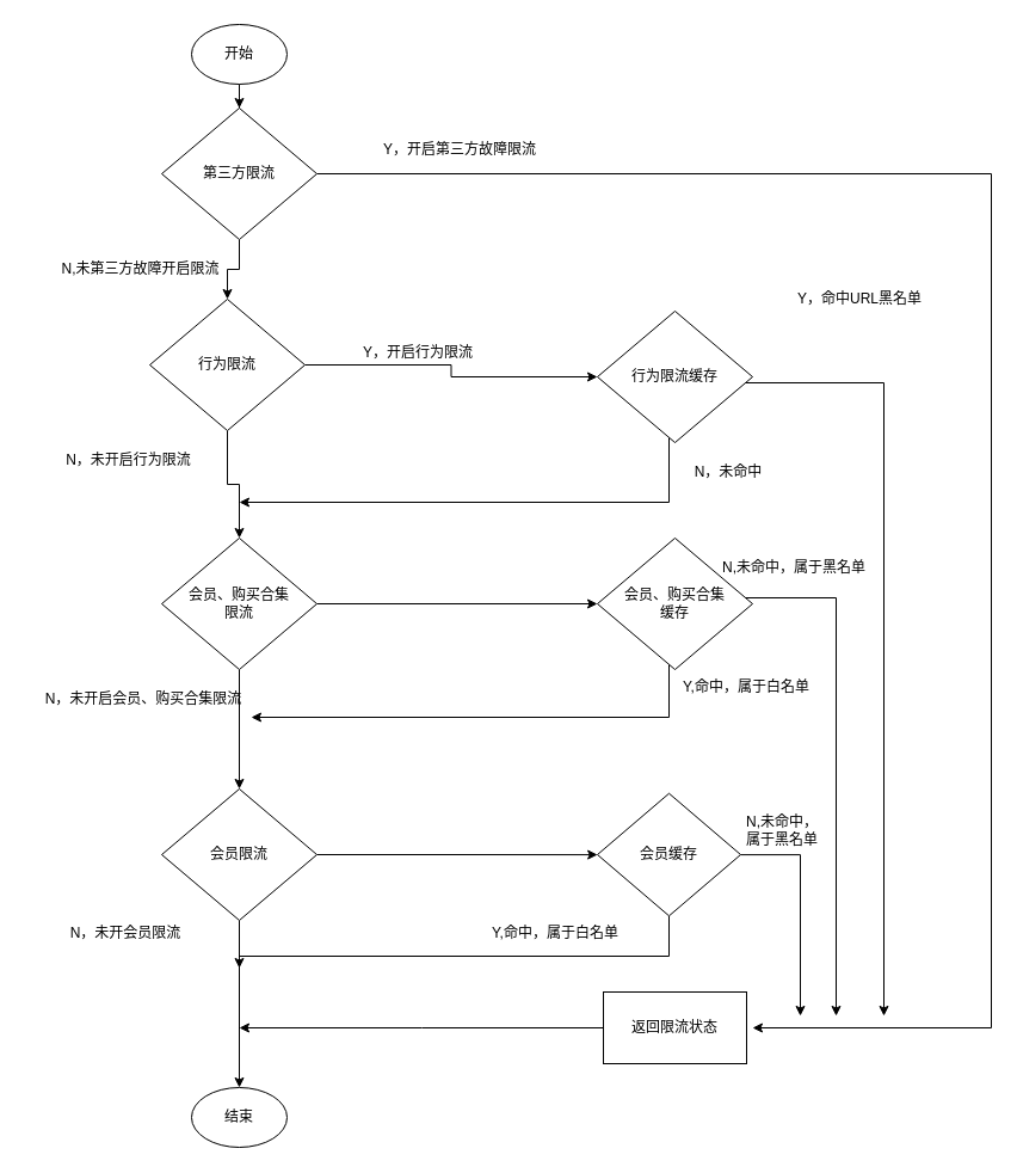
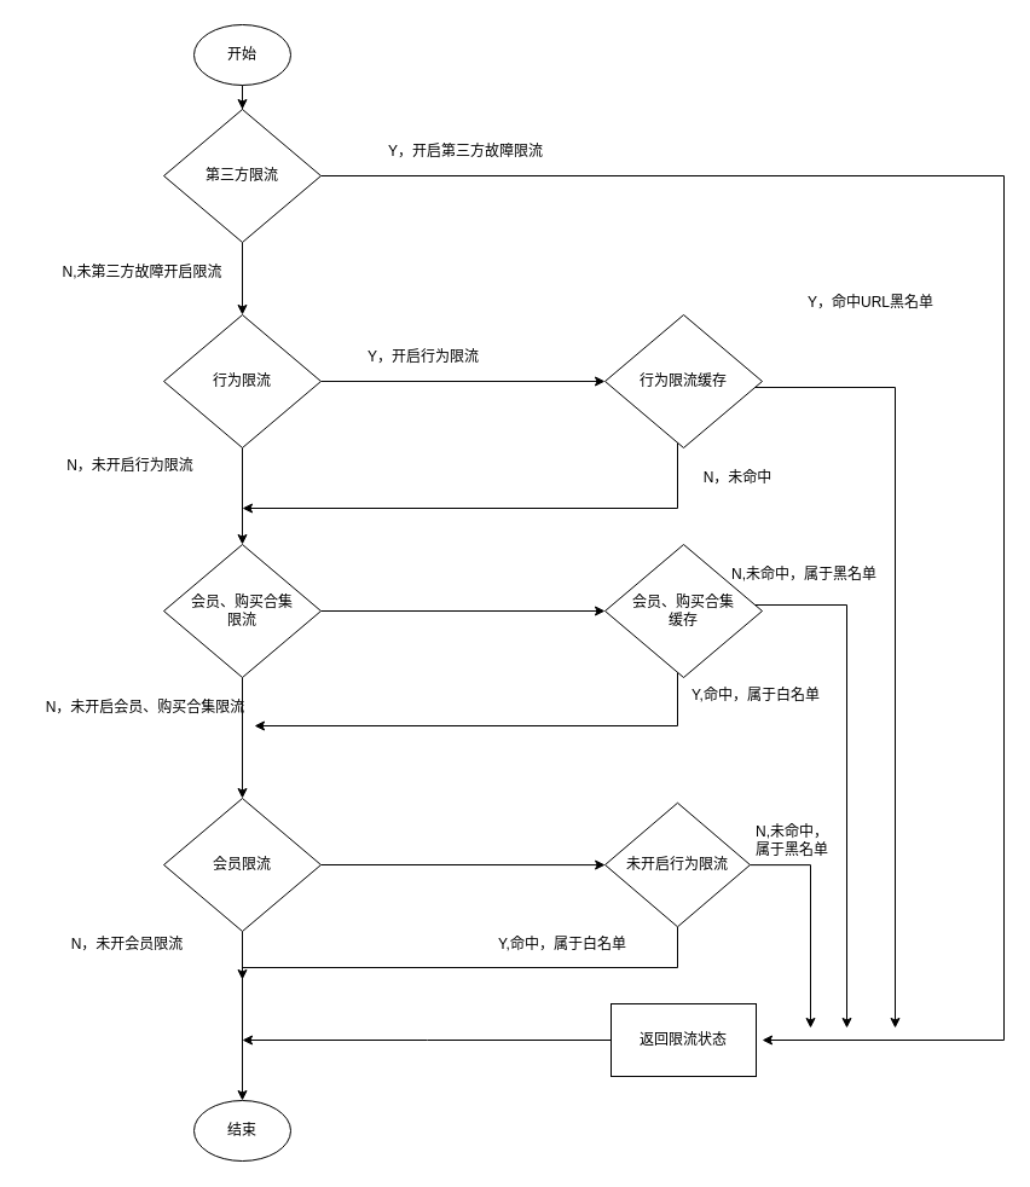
- <mxCell id="9" value="行为限流" style="rhombus;whiteSpace=wrap;html=1;" vertex="1" parent="1"><mxGeometry x="125" y="250" width="130" height="110" as="geometry" /></mxCell>
+ <mxCell id="9" value="行为限流" style="rhombus;whiteSpace=wrap;html=1;" vertex="1" parent="1"><mxGeometry x="135" y="260" width="130" height="110" as="geometry" /></mxCell>
- <mxCell id="35" value="会员缓存" style="rhombus;whiteSpace=wrap;html=1;" vertex="1" parent="1"><mxGeometry x="500" y="663.75" width="120" height="102.5" as="geometry" /></mxCell>
+ <mxCell id="35" value="未开启行为限流" style="rhombus;whiteSpace=wrap;html=1;" vertex="1" parent="1"><mxGeometry x="500" y="663.75" width="120" height="102.5" as="geometry" /></mxCell>
